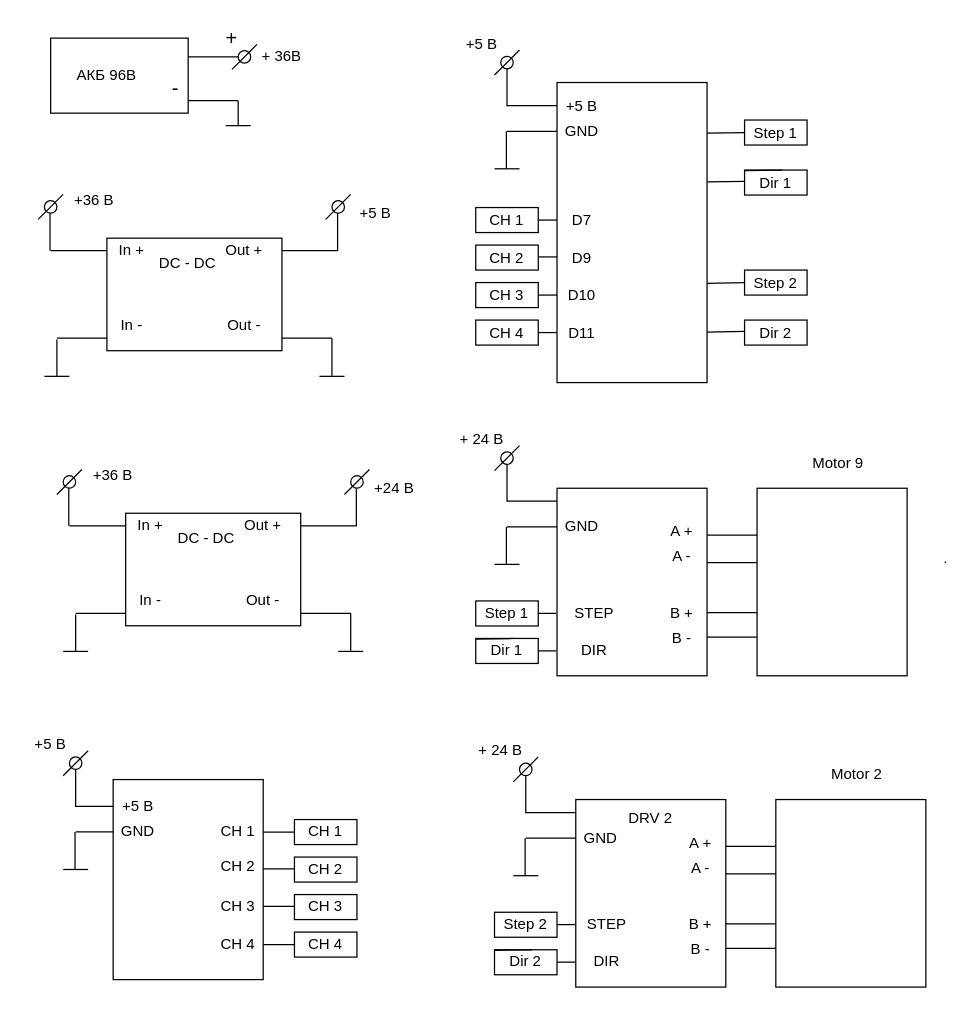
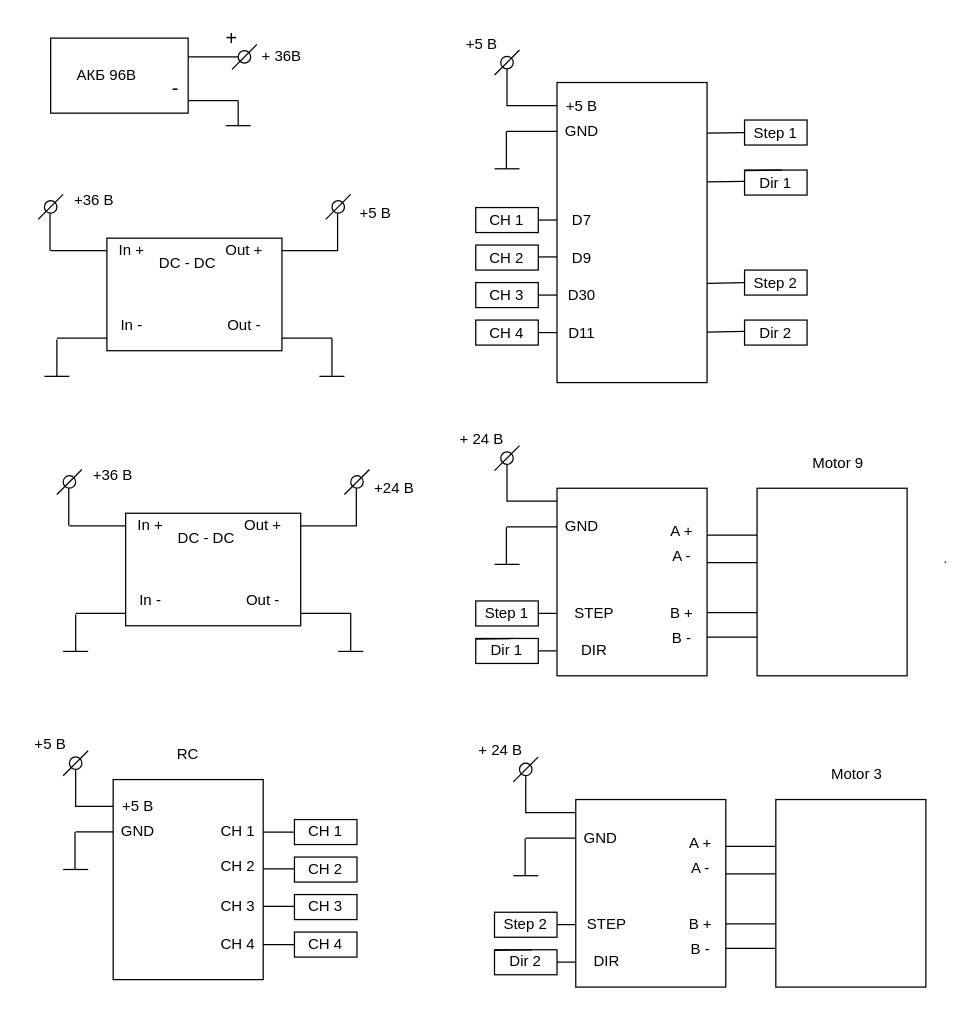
- <mxCell id="60" value="D10" style="text;html=1;strokeColor=none;fillColor=none;align=center;verticalAlign=middle;whiteSpace=wrap;rounded=0;fontSize=12;" parent="1" vertex="1"><mxGeometry x="445" y="225.5" width="40" height="20" as="geometry" /></mxCell>
+ <mxCell id="60" value="D30" style="text;html=1;strokeColor=none;fillColor=none;align=center;verticalAlign=middle;whiteSpace=wrap;rounded=0;fontSize=12;" parent="1" vertex="1"><mxGeometry x="445" y="225.5" width="40" height="20" as="geometry" /></mxCell>
+ <mxCell id="77" value="RC" style="text;html=1;strokeColor=none;fillColor=none;align=center;verticalAlign=middle;whiteSpace=wrap;rounded=0;fontSize=12;" parent="1" vertex="1"><mxGeometry x="130" y="593" width="40" height="20" as="geometry" /></mxCell>
- <mxCell id="161" value="Motor 2" style="text;html=1;strokeColor=none;fillColor=none;align=center;verticalAlign=middle;whiteSpace=wrap;rounded=0;fontSize=12;" parent="1" vertex="1"><mxGeometry x="660" y="608.98" width="50" height="20" as="geometry" /></mxCell>
+ <mxCell id="161" value="Motor 3" style="text;html=1;strokeColor=none;fillColor=none;align=center;verticalAlign=middle;whiteSpace=wrap;rounded=0;fontSize=12;" parent="1" vertex="1"><mxGeometry x="660" y="608.98" width="50" height="20" as="geometry" /></mxCell>
- <mxCell id="145" value="DRV 2" style="text;html=1;strokeColor=none;fillColor=none;align=center;verticalAlign=middle;whiteSpace=wrap;rounded=0;fontSize=12;" parent="1" vertex="1"><mxGeometry x="500" y="643.98" width="40" height="20" as="geometry" /></mxCell>
